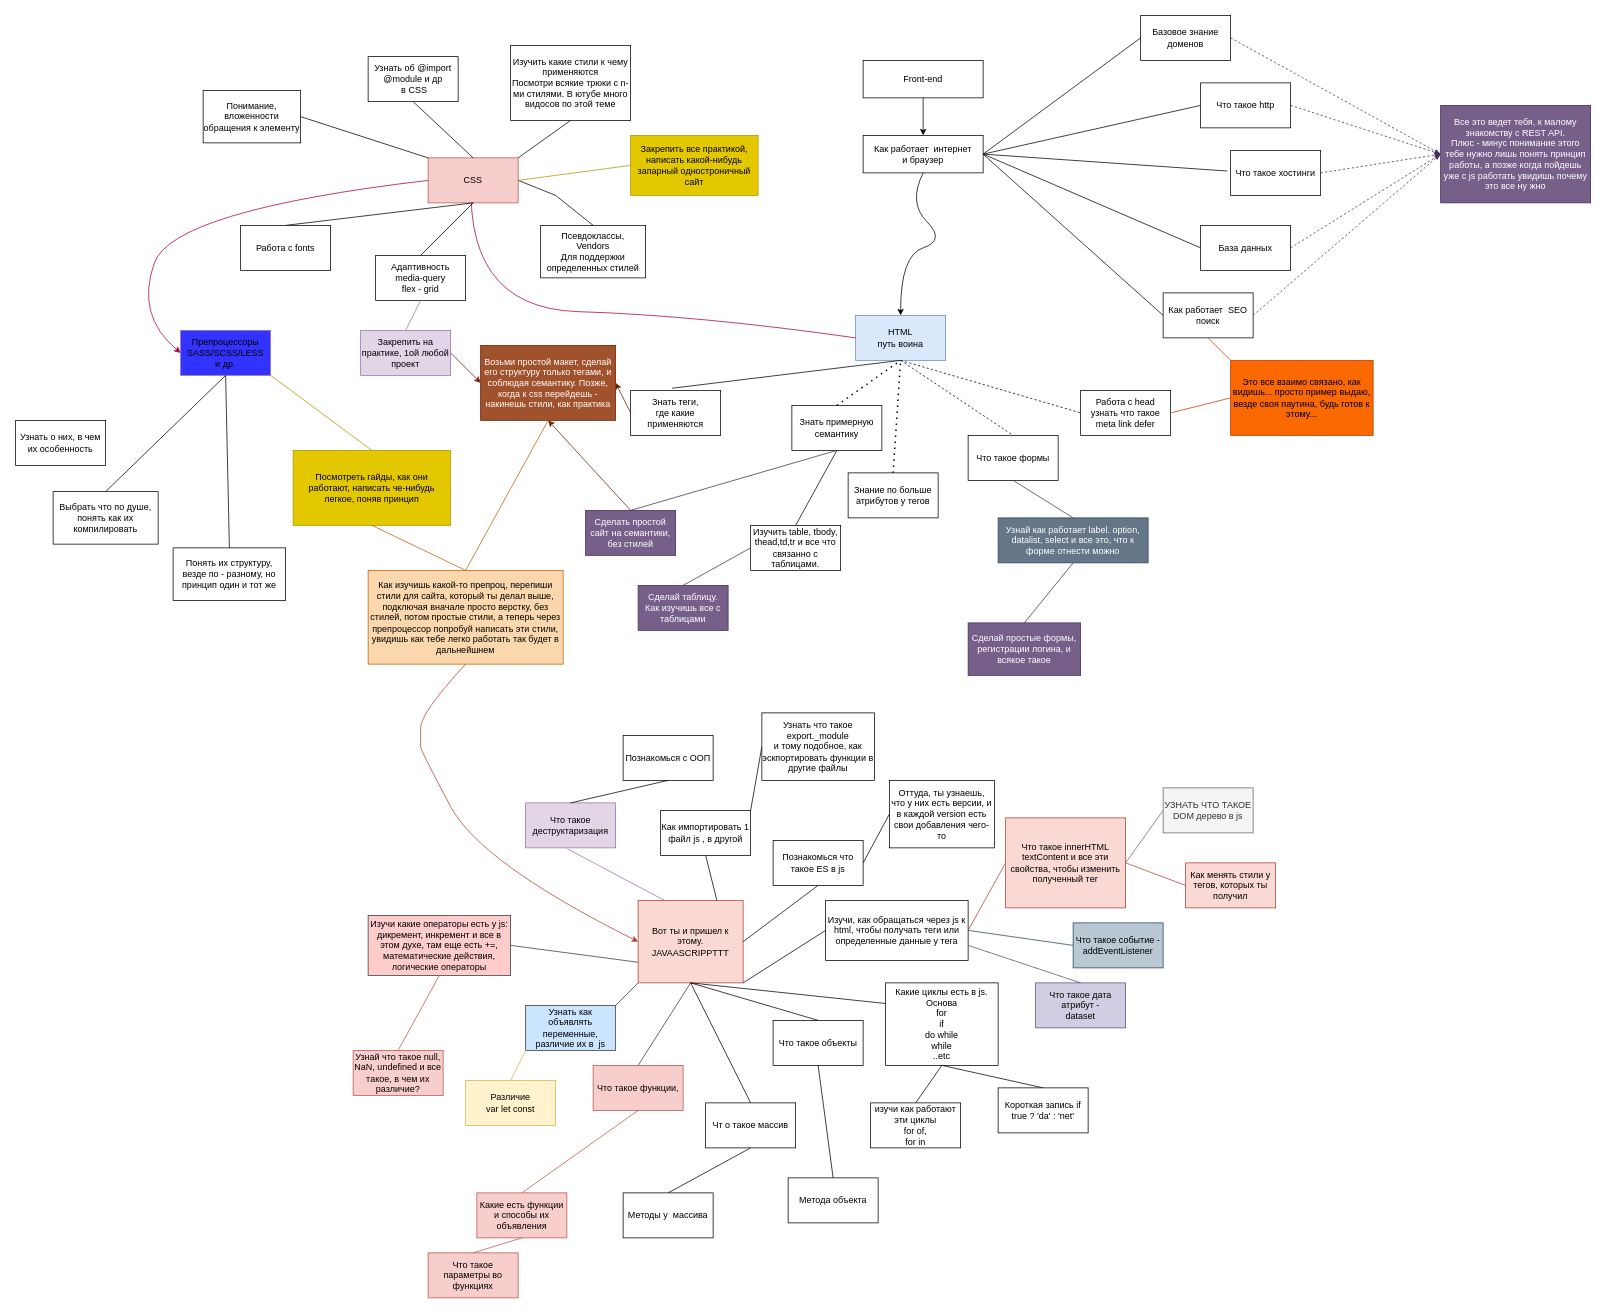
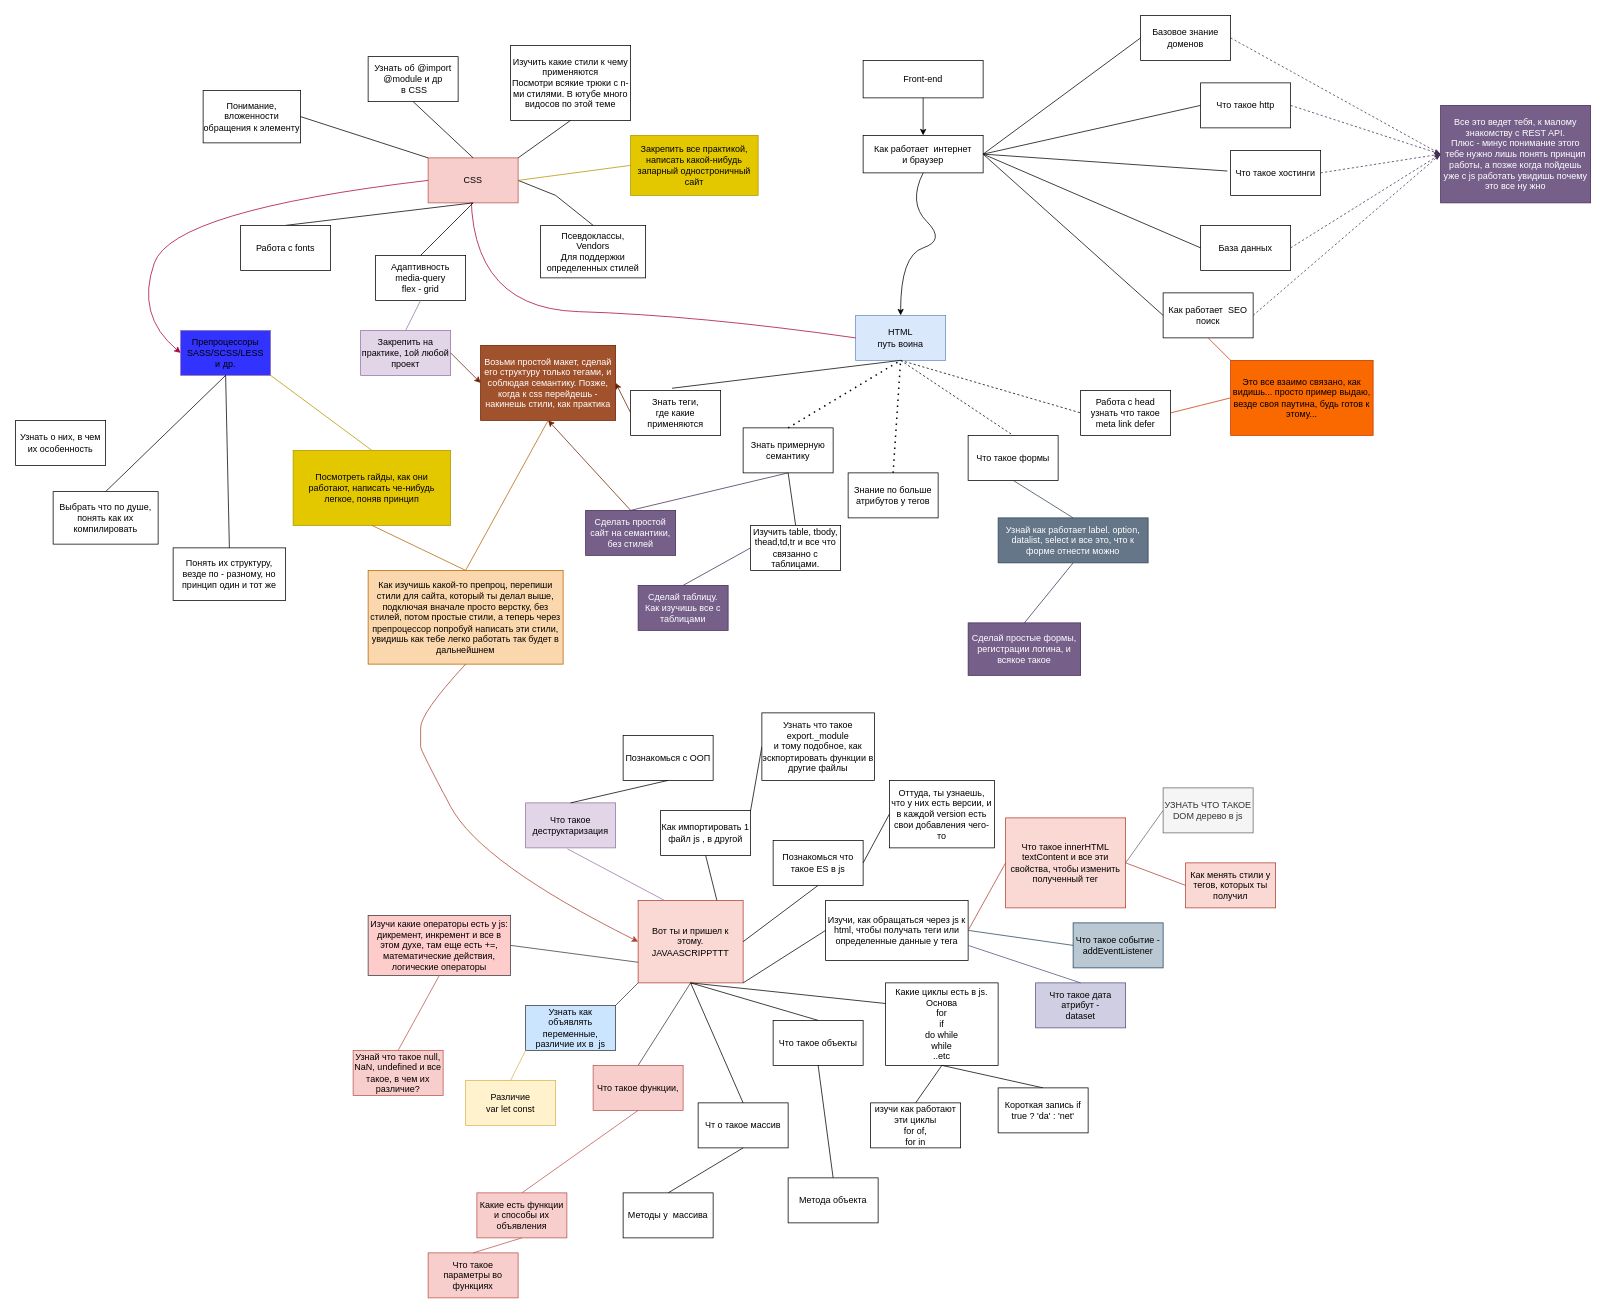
- <mxCell id="19" value="&lt;div&gt;Знать примерную семантику&lt;/div&gt;" style="rounded=0;whiteSpace=wrap;html=1;" vertex="1" parent="1"><mxGeometry x="1055" y="540" width="120" height="60" as="geometry" /></mxCell>
+ <mxCell id="19" value="&lt;div&gt;Знать примерную семантику&lt;/div&gt;" style="rounded=0;whiteSpace=wrap;html=1;" vertex="1" parent="1"><mxGeometry x="990" y="570" width="120" height="60" as="geometry" /></mxCell>
- <mxCell id="89" value="&lt;div&gt;Чт о такое массив&lt;/div&gt;" style="rounded=0;whiteSpace=wrap;html=1;" vertex="1" parent="1"><mxGeometry x="940" y="1470" width="120" height="60" as="geometry" /></mxCell>
+ <mxCell id="89" value="&lt;div&gt;Чт о такое массив&lt;/div&gt;" style="rounded=0;whiteSpace=wrap;html=1;" vertex="1" parent="1"><mxGeometry x="930" y="1470" width="120" height="60" as="geometry" /></mxCell>
